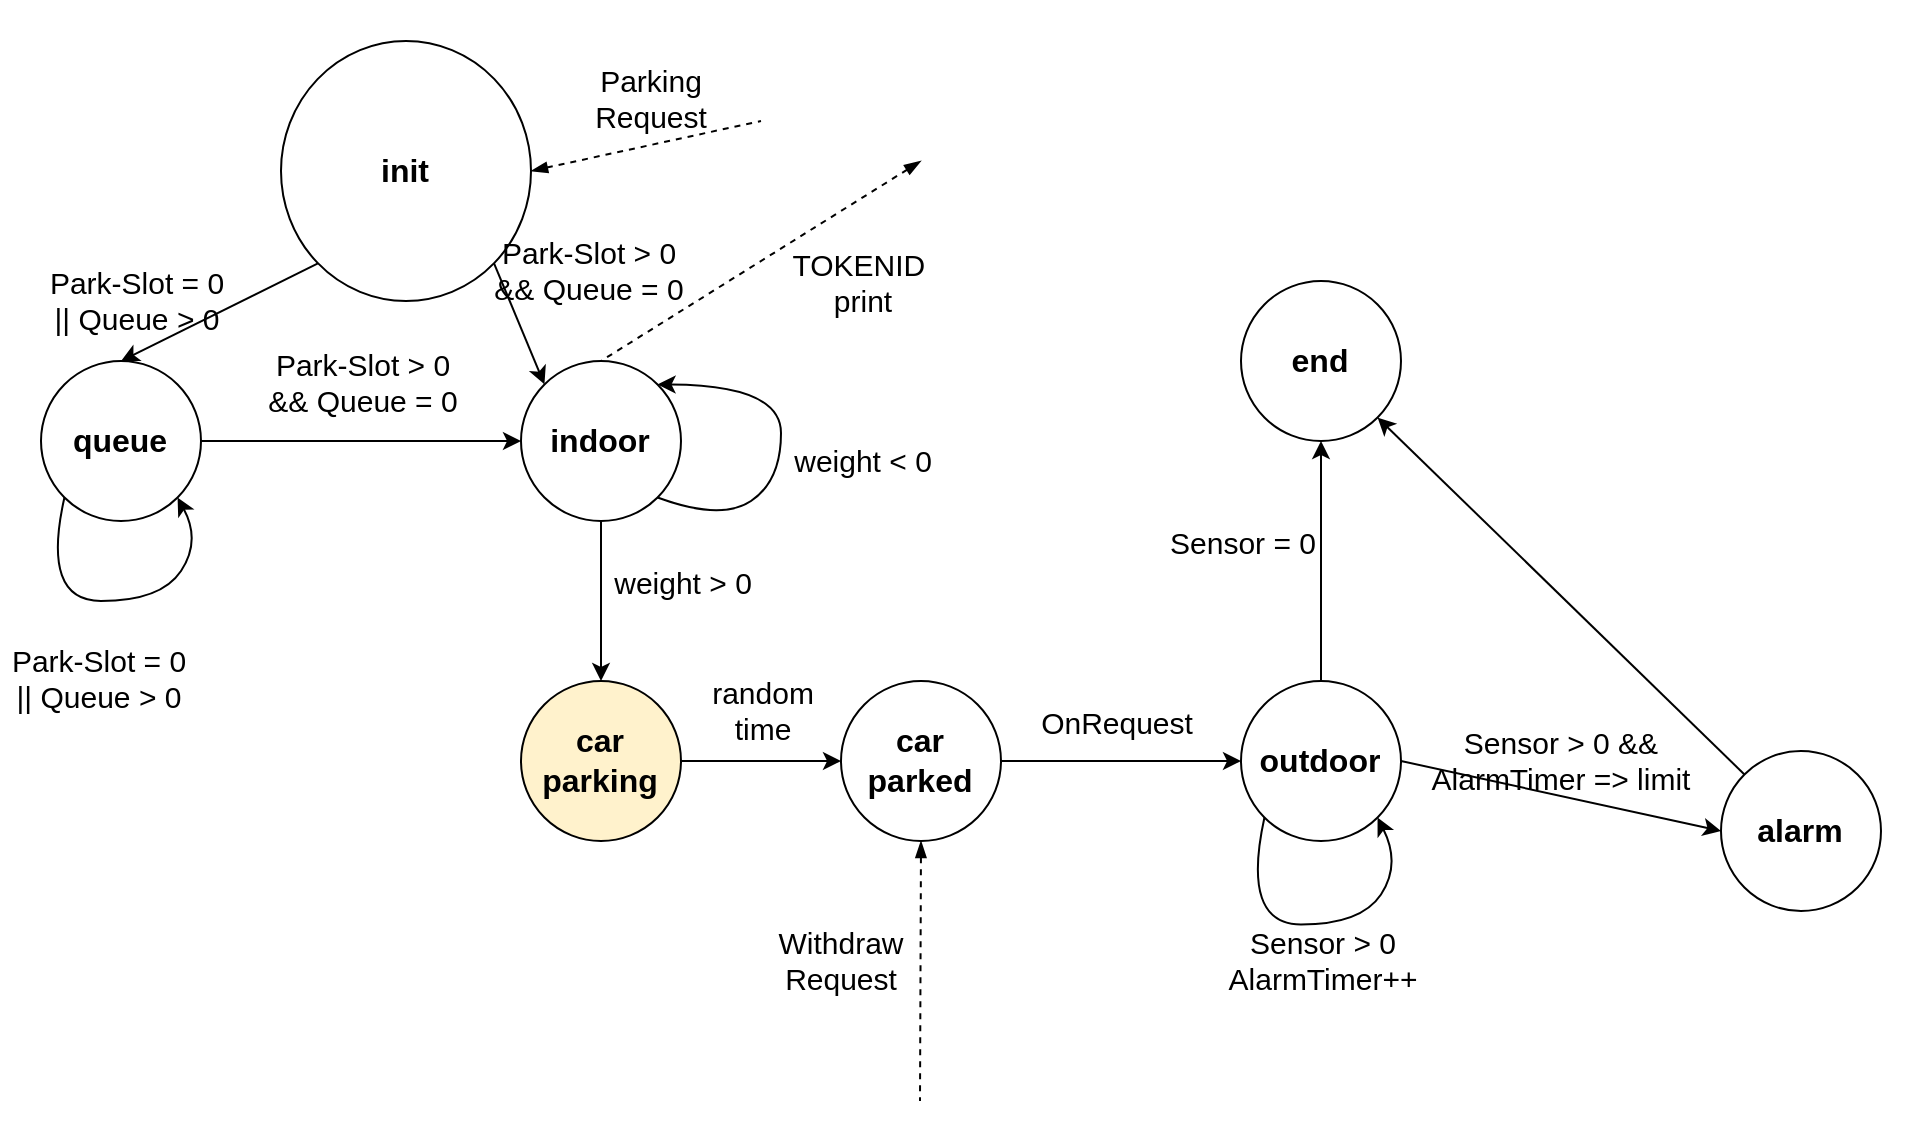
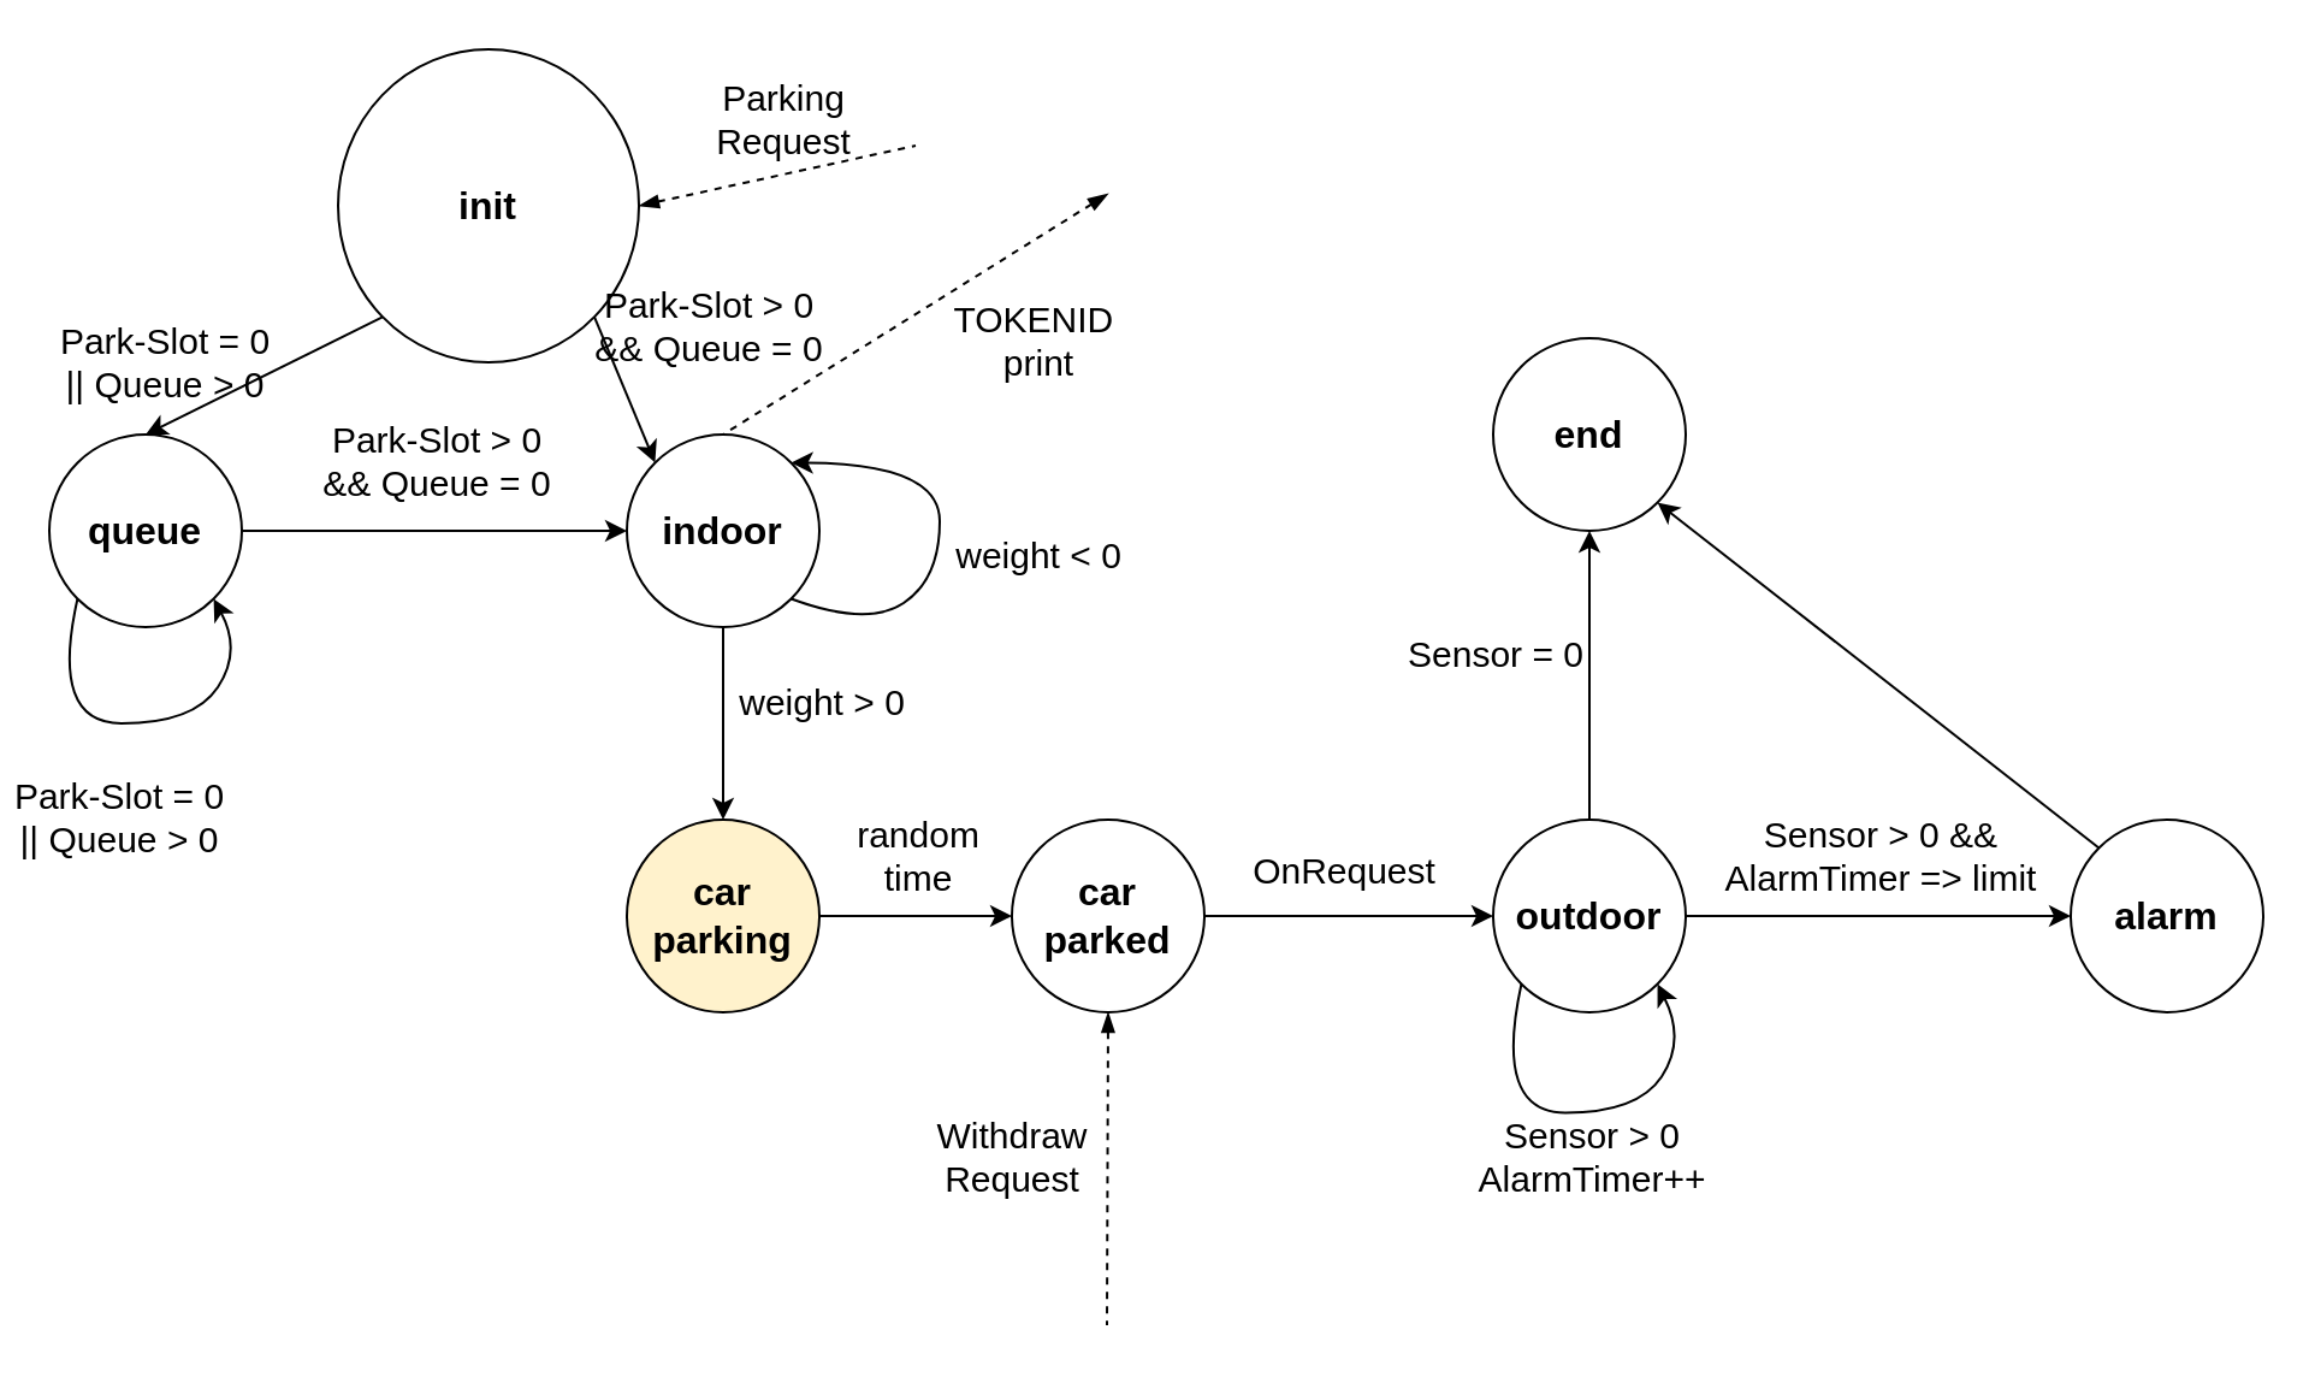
- <mxCell id="31" value="&lt;font style=&quot;font-size: 16px&quot;&gt;&lt;b&gt;alarm&lt;br&gt;&lt;/b&gt;&lt;/font&gt;" style="ellipse;whiteSpace=wrap;html=1;aspect=fixed;" parent="1" vertex="1"><mxGeometry x="860" y="375" width="80" height="80" as="geometry" /></mxCell>
+ <mxCell id="31" value="&lt;font style=&quot;font-size: 16px&quot;&gt;&lt;b&gt;alarm&lt;br&gt;&lt;/b&gt;&lt;/font&gt;" style="ellipse;whiteSpace=wrap;html=1;aspect=fixed;" parent="1" vertex="1"><mxGeometry x="860" y="340" width="80" height="80" as="geometry" /></mxCell>
